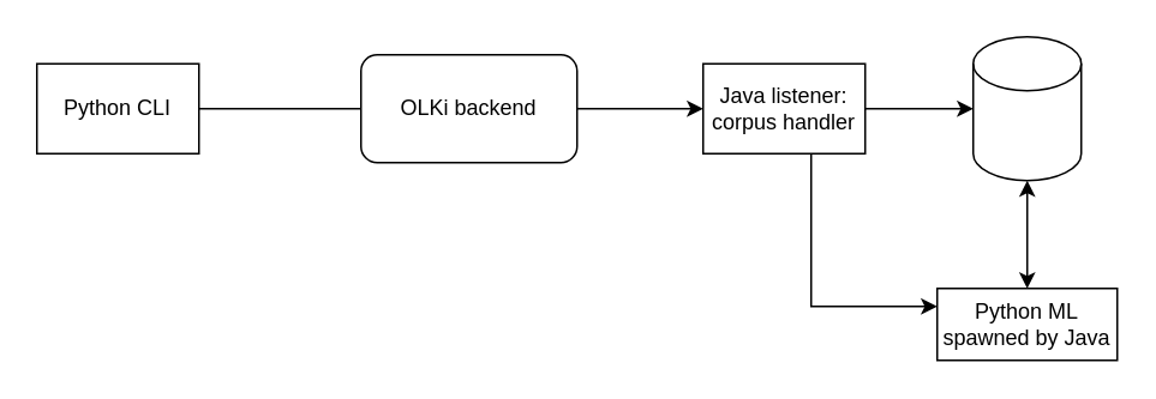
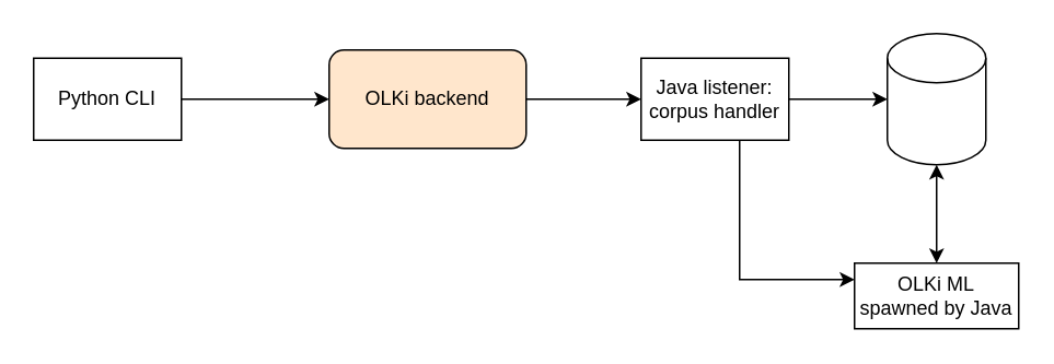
- <mxCell id="10" style="edgeStyle=orthogonalEdgeStyle;rounded=0;orthogonalLoop=1;jettySize=auto;html=1;exitX=1;exitY=0.5;exitDx=0;exitDy=0;entryX=0;entryY=0.5;entryDx=0;entryDy=0;startArrow=none;startFill=0;endArrow=none;" edge="1" parent="1" source="11" target="3"><mxGeometry relative="1" as="geometry" /></mxCell>
+ <mxCell id="10" style="edgeStyle=orthogonalEdgeStyle;rounded=0;orthogonalLoop=1;jettySize=auto;html=1;exitX=1;exitY=0.5;exitDx=0;exitDy=0;entryX=0;entryY=0.5;entryDx=0;entryDy=0;startArrow=none;startFill=0;" edge="1" parent="1" source="11" target="3"><mxGeometry relative="1" as="geometry" /></mxCell>
- <mxCell id="3" value="&lt;div&gt;OLKi backend&lt;/div&gt;" style="rounded=1;whiteSpace=wrap;html=1;" vertex="1" parent="1"><mxGeometry x="200" y="30" width="120" height="60" as="geometry" /></mxCell>
+ <mxCell id="3" value="&lt;div&gt;OLKi backend&lt;/div&gt;" style="rounded=1;whiteSpace=wrap;html=1;fillColor=#ffe6cc;" vertex="1" parent="1"><mxGeometry x="200" y="30" width="120" height="60" as="geometry" /></mxCell>
- <mxCell id="9" value="&lt;div&gt;Python ML&lt;/div&gt;&lt;div&gt;spawned by Java&lt;br&gt;&lt;/div&gt;" style="rounded=0;whiteSpace=wrap;html=1;" vertex="1" parent="1"><mxGeometry x="520" y="160" width="100" height="40" as="geometry" /></mxCell>
+ <mxCell id="9" value="&lt;div&gt;OLKi ML&lt;/div&gt;&lt;div&gt;spawned by Java&lt;br&gt;&lt;/div&gt;" style="rounded=0;whiteSpace=wrap;html=1;" vertex="1" parent="1"><mxGeometry x="520" y="160" width="100" height="40" as="geometry" /></mxCell>
